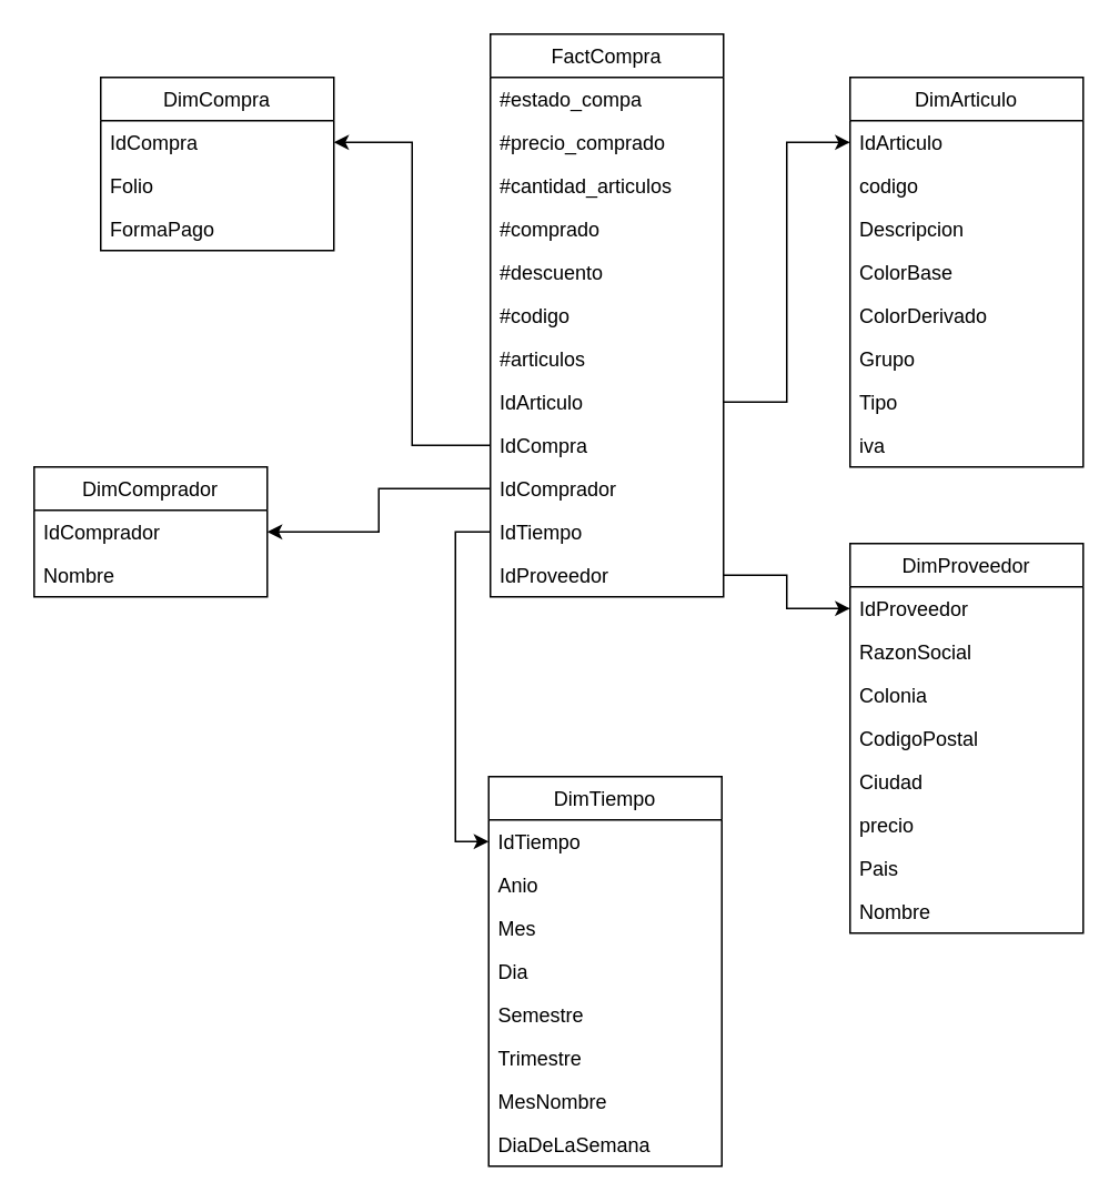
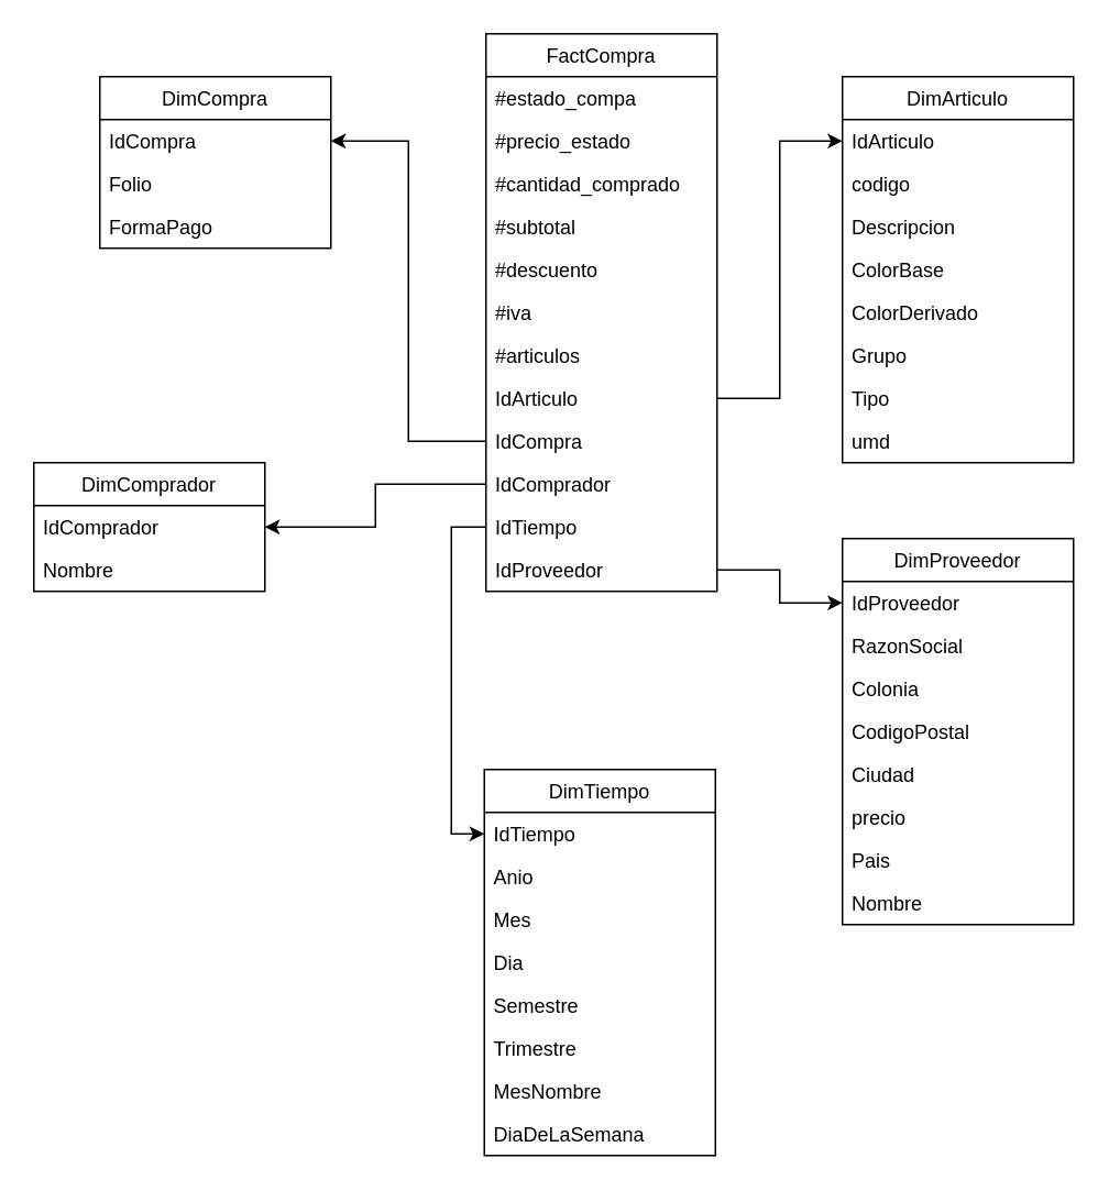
- <mxCell id="4" value="#precio_comprado" style="text;strokeColor=none;fillColor=none;align=left;verticalAlign=top;spacingLeft=4;spacingRight=4;overflow=hidden;rotatable=0;points=[[0,0.5],[1,0.5]];portConstraint=eastwest;" parent="2" vertex="1"><mxGeometry y="52" width="140" height="26" as="geometry" /></mxCell>
+ <mxCell id="4" value="#precio_estado" style="text;strokeColor=none;fillColor=none;align=left;verticalAlign=top;spacingLeft=4;spacingRight=4;overflow=hidden;rotatable=0;points=[[0,0.5],[1,0.5]];portConstraint=eastwest;" parent="2" vertex="1"><mxGeometry y="52" width="140" height="26" as="geometry" /></mxCell>
- <mxCell id="5" value="#cantidad_articulos" style="text;strokeColor=none;fillColor=none;align=left;verticalAlign=top;spacingLeft=4;spacingRight=4;overflow=hidden;rotatable=0;points=[[0,0.5],[1,0.5]];portConstraint=eastwest;" parent="2" vertex="1"><mxGeometry y="78" width="140" height="26" as="geometry" /></mxCell>
+ <mxCell id="5" value="#cantidad_comprado" style="text;strokeColor=none;fillColor=none;align=left;verticalAlign=top;spacingLeft=4;spacingRight=4;overflow=hidden;rotatable=0;points=[[0,0.5],[1,0.5]];portConstraint=eastwest;" parent="2" vertex="1"><mxGeometry y="78" width="140" height="26" as="geometry" /></mxCell>
- <mxCell id="6" value="#comprado" style="text;strokeColor=none;fillColor=none;align=left;verticalAlign=top;spacingLeft=4;spacingRight=4;overflow=hidden;rotatable=0;points=[[0,0.5],[1,0.5]];portConstraint=eastwest;" parent="2" vertex="1"><mxGeometry y="104" width="140" height="26" as="geometry" /></mxCell>
+ <mxCell id="6" value="#subtotal" style="text;strokeColor=none;fillColor=none;align=left;verticalAlign=top;spacingLeft=4;spacingRight=4;overflow=hidden;rotatable=0;points=[[0,0.5],[1,0.5]];portConstraint=eastwest;" parent="2" vertex="1"><mxGeometry y="104" width="140" height="26" as="geometry" /></mxCell>
- <mxCell id="8" value="#codigo" style="text;strokeColor=none;fillColor=none;align=left;verticalAlign=top;spacingLeft=4;spacingRight=4;overflow=hidden;rotatable=0;points=[[0,0.5],[1,0.5]];portConstraint=eastwest;" parent="2" vertex="1"><mxGeometry y="156" width="140" height="26" as="geometry" /></mxCell>
+ <mxCell id="8" value="#iva" style="text;strokeColor=none;fillColor=none;align=left;verticalAlign=top;spacingLeft=4;spacingRight=4;overflow=hidden;rotatable=0;points=[[0,0.5],[1,0.5]];portConstraint=eastwest;" parent="2" vertex="1"><mxGeometry y="156" width="140" height="26" as="geometry" /></mxCell>
- <mxCell id="23" value="iva" style="text;strokeColor=none;fillColor=none;align=left;verticalAlign=top;spacingLeft=4;spacingRight=4;overflow=hidden;rotatable=0;points=[[0,0.5],[1,0.5]];portConstraint=eastwest;" parent="15" vertex="1"><mxGeometry y="208" width="140" height="26" as="geometry" /></mxCell>
+ <mxCell id="23" value="umd" style="text;strokeColor=none;fillColor=none;align=left;verticalAlign=top;spacingLeft=4;spacingRight=4;overflow=hidden;rotatable=0;points=[[0,0.5],[1,0.5]];portConstraint=eastwest;" parent="15" vertex="1"><mxGeometry y="208" width="140" height="26" as="geometry" /></mxCell>
